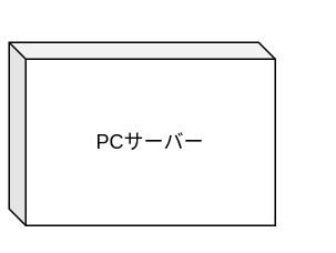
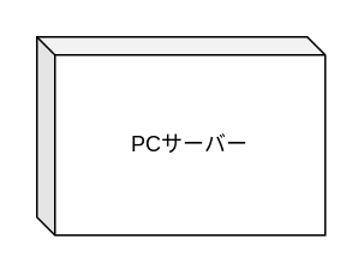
- <mxCell id="2" value="PCサーバー" style="shape=cube;whiteSpace=wrap;html=1;boundedLbl=1;backgroundOutline=1;darkOpacity=0.05;darkOpacity2=0.1;size=10;" vertex="1" parent="1"><mxGeometry x="5" y="25" width="160" height="110" as="geometry" /></mxCell>
+ <mxCell id="2" value="PCサーバー" style="shape=cube;whiteSpace=wrap;html=1;boundedLbl=1;backgroundOutline=1;darkOpacity=0.05;darkOpacity2=0.1;size=10;" vertex="1" parent="1"><mxGeometry x="20" y="20" width="160" height="110" as="geometry" /></mxCell>
